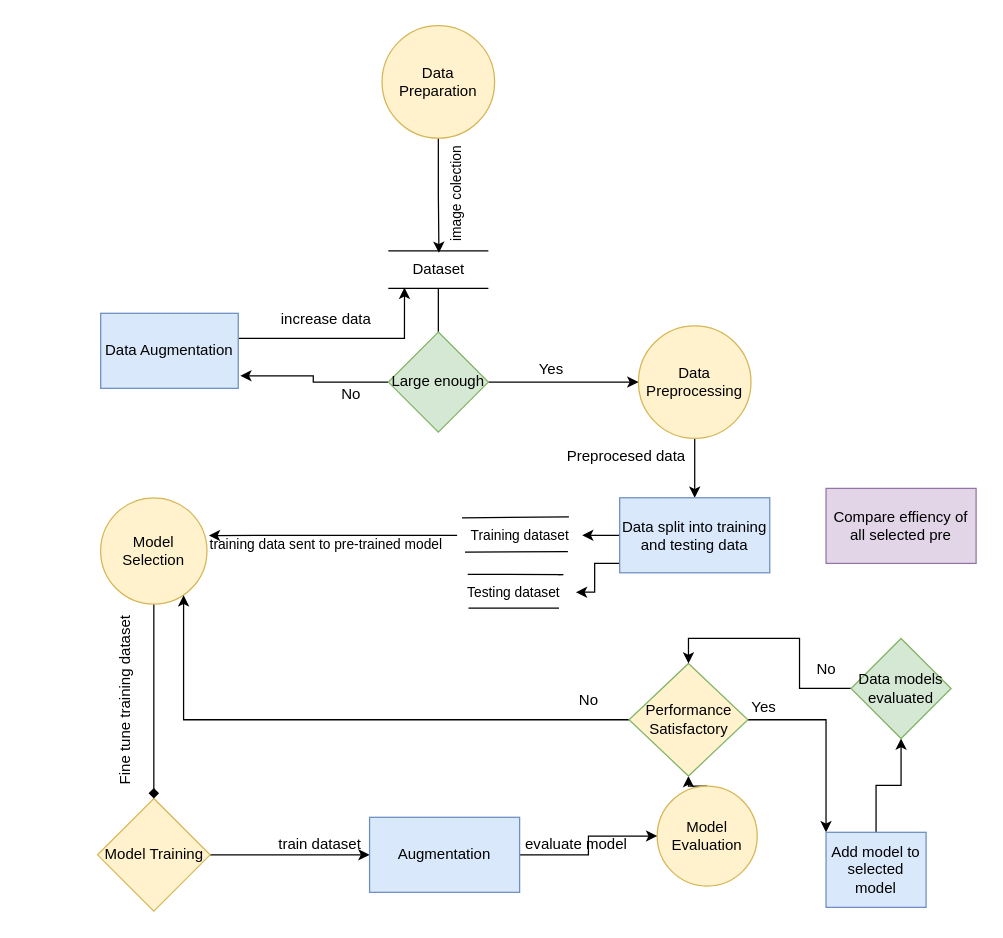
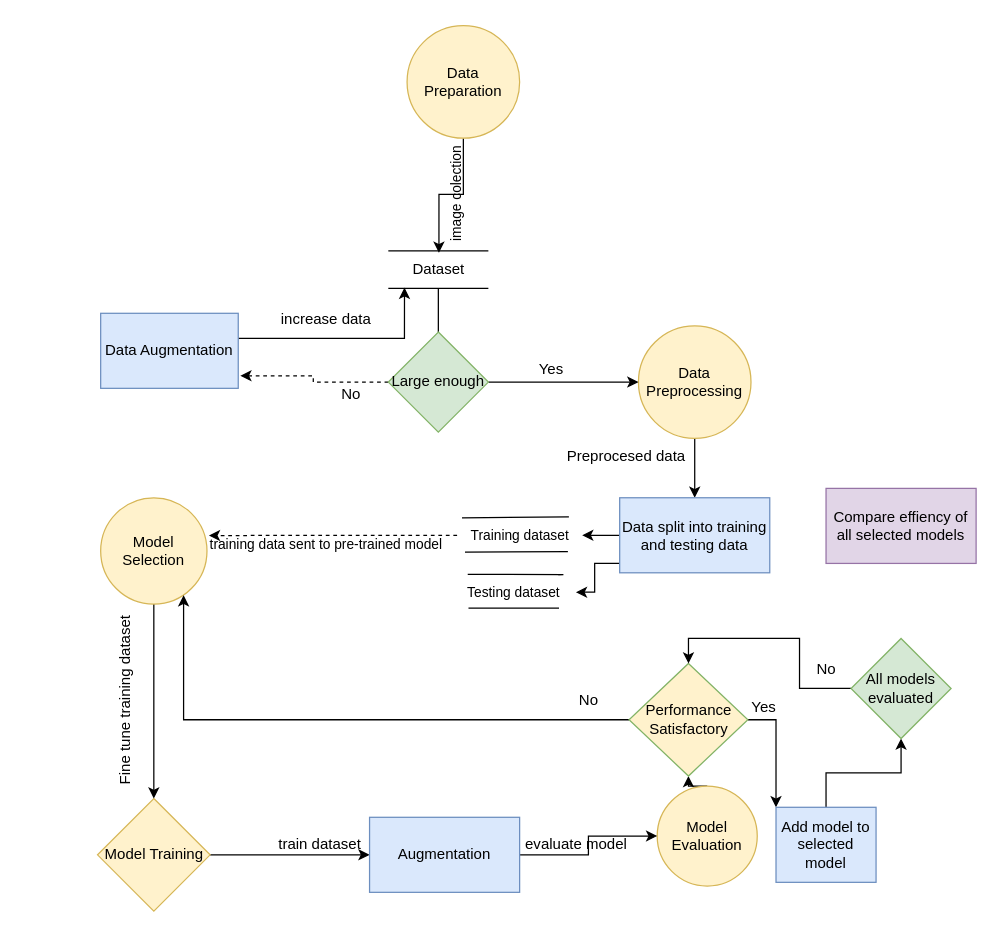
- <mxCell id="3" value="Data Preparation" style="ellipse;whiteSpace=wrap;html=1;aspect=fixed;fillColor=#fff2cc;strokeColor=#d6b656;" parent="1" vertex="1"><mxGeometry x="305" y="20" width="90" height="90" as="geometry" /></mxCell>
+ <mxCell id="3" value="Data Preparation" style="ellipse;whiteSpace=wrap;html=1;aspect=fixed;fillColor=#fff2cc;strokeColor=#d6b656;" parent="1" vertex="1"><mxGeometry x="325" y="20" width="90" height="90" as="geometry" /></mxCell>
- <mxCell id="14" style="edgeStyle=orthogonalEdgeStyle;rounded=0;orthogonalLoop=1;jettySize=auto;html=1;exitX=0;exitY=0.5;exitDx=0;exitDy=0;entryX=1.015;entryY=0.833;entryDx=0;entryDy=0;entryPerimeter=0;" parent="1" source="16" target="22" edge="1"><mxGeometry relative="1" as="geometry" /></mxCell>
+ <mxCell id="14" style="edgeStyle=orthogonalEdgeStyle;rounded=0;orthogonalLoop=1;jettySize=auto;html=1;exitX=0;exitY=0.5;exitDx=0;exitDy=0;entryX=1.015;entryY=0.833;entryDx=0;entryDy=0;entryPerimeter=0;dashed=1;" parent="1" source="16" target="22" edge="1"><mxGeometry relative="1" as="geometry" /></mxCell>
- <mxCell id="44" value="Compare effiency of all selected pre" style="whiteSpace=wrap;html=1;fillColor=#e1d5e7;strokeColor=#9673a6;" parent="1" vertex="1"><mxGeometry x="660" y="390" width="120" height="60" as="geometry" /></mxCell>
+ <mxCell id="44" value="Compare effiency of all selected models" style="whiteSpace=wrap;html=1;fillColor=#e1d5e7;strokeColor=#9673a6;" parent="1" vertex="1"><mxGeometry x="660" y="390" width="120" height="60" as="geometry" /></mxCell>
- <mxCell id="48" style="edgeStyle=orthogonalEdgeStyle;rounded=0;orthogonalLoop=1;jettySize=auto;html=1;entryX=1.018;entryY=0.356;entryDx=0;entryDy=0;entryPerimeter=0;" edge="1" parent="1" source="49" target="28"><mxGeometry relative="1" as="geometry" /></mxCell>
+ <mxCell id="48" style="edgeStyle=orthogonalEdgeStyle;rounded=0;orthogonalLoop=1;jettySize=auto;html=1;entryX=1.018;entryY=0.356;entryDx=0;entryDy=0;entryPerimeter=0;dashed=1;" edge="1" parent="1" source="49" target="28"><mxGeometry relative="1" as="geometry" /></mxCell>
- <mxCell id="43" value="Data models evaluated" style="rhombus;whiteSpace=wrap;html=1;fillColor=#d5e8d4;strokeColor=#82b366;" parent="1" vertex="1"><mxGeometry x="680" y="510" width="80" height="80" as="geometry" /></mxCell>
+ <mxCell id="43" value="All models evaluated" style="rhombus;whiteSpace=wrap;html=1;fillColor=#d5e8d4;strokeColor=#82b366;" parent="1" vertex="1"><mxGeometry x="680" y="510" width="80" height="80" as="geometry" /></mxCell>
- <mxCell id="27" style="edgeStyle=orthogonalEdgeStyle;rounded=0;orthogonalLoop=1;jettySize=auto;html=1;entryX=0.5;entryY=0;entryDx=0;entryDy=0;endArrow=diamond;" parent="1" source="28" target="5" edge="1"><mxGeometry relative="1" as="geometry" /></mxCell>
+ <mxCell id="27" style="edgeStyle=orthogonalEdgeStyle;rounded=0;orthogonalLoop=1;jettySize=auto;html=1;entryX=0.5;entryY=0;entryDx=0;entryDy=0;" parent="1" source="28" target="5" edge="1"><mxGeometry relative="1" as="geometry" /></mxCell>
- <mxCell id="41" value="Add model to selected model" style="rounded=0;whiteSpace=wrap;html=1;fillColor=#dae8fc;strokeColor=#6c8ebf;" parent="1" vertex="1"><mxGeometry x="660" y="665" width="80" height="60" as="geometry" /></mxCell>
+ <mxCell id="41" value="Add model to selected model" style="rounded=0;whiteSpace=wrap;html=1;fillColor=#dae8fc;strokeColor=#6c8ebf;" parent="1" vertex="1"><mxGeometry x="620" y="645" width="80" height="60" as="geometry" /></mxCell>
